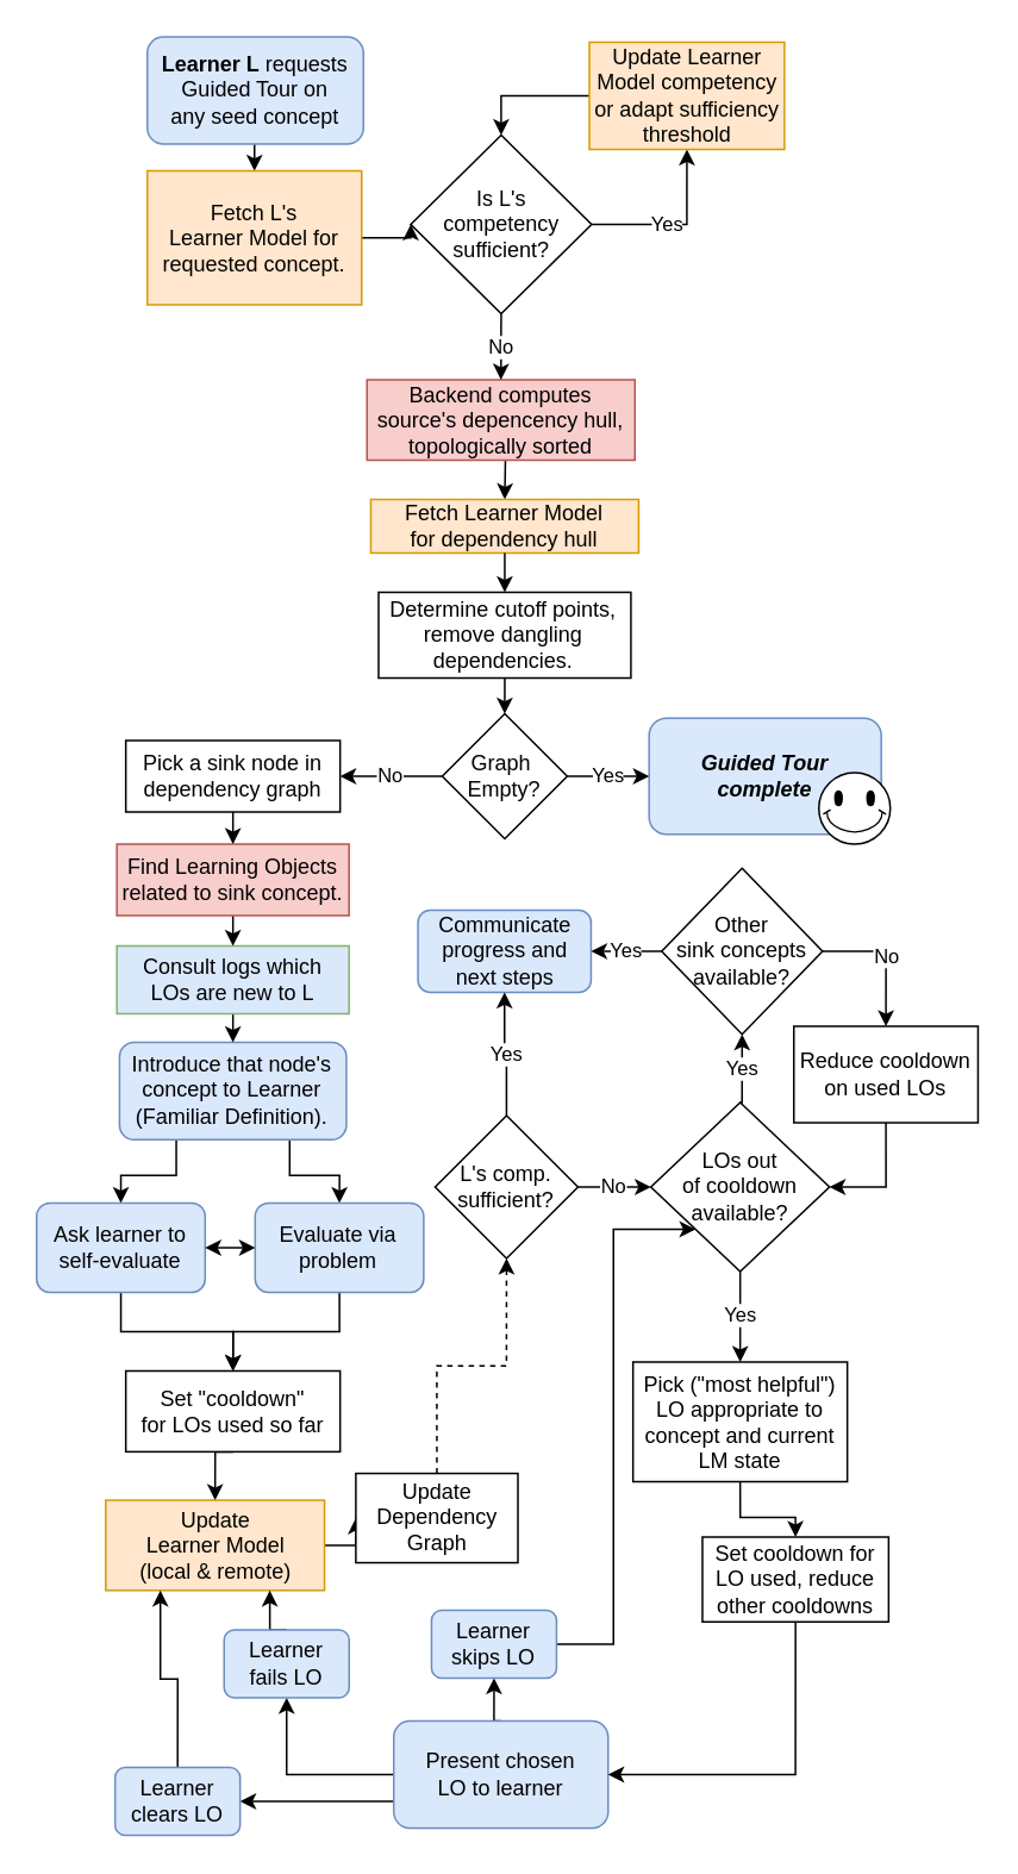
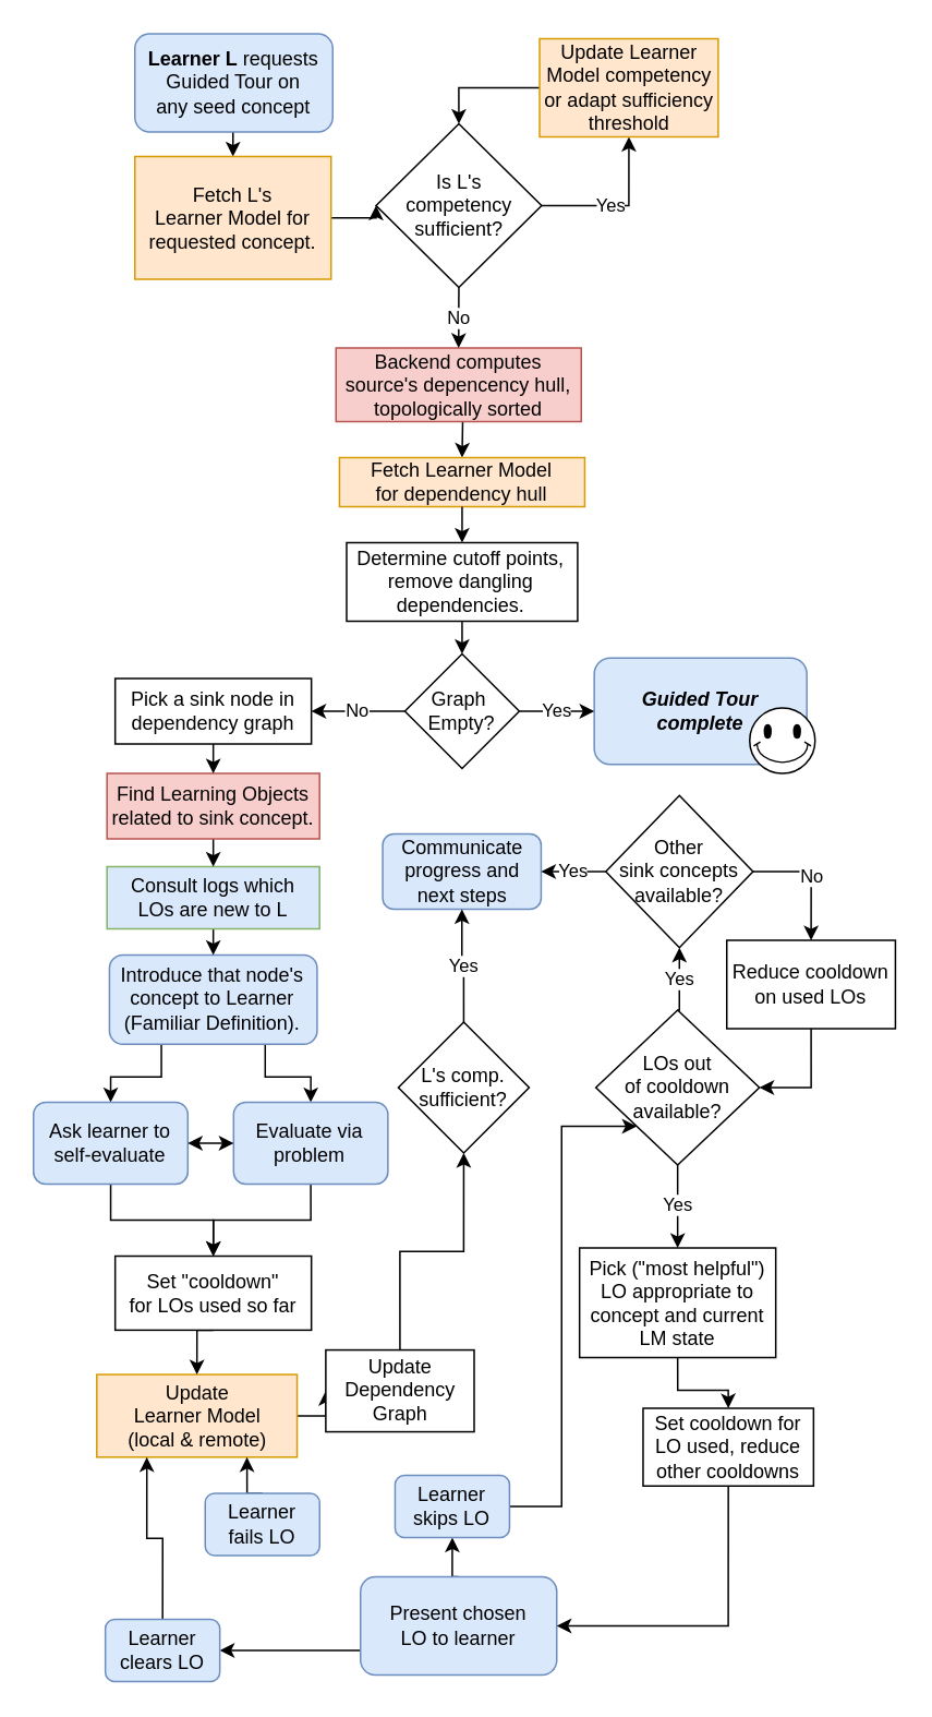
- <mxCell id="20" value="No" style="edgeStyle=orthogonalEdgeStyle;rounded=0;orthogonalLoop=1;jettySize=auto;html=1;exitX=1;exitY=0.5;exitDx=0;exitDy=0;entryX=0;entryY=0.5;entryDx=0;entryDy=0;" parent="1" source="21" target="36" edge="1"><mxGeometry relative="1" as="geometry"><mxPoint x="493.95" y="873.625" as="targetPoint" /></mxGeometry></mxCell>
- <mxCell id="64" style="edgeStyle=orthogonalEdgeStyle;rounded=0;orthogonalLoop=1;jettySize=auto;html=1;exitX=0.5;exitY=0;exitDx=0;exitDy=0;entryX=0.5;entryY=1;entryDx=0;entryDy=0;dashed=1;" parent="1" source="65" target="21" edge="1"><mxGeometry relative="1" as="geometry" /></mxCell>
+ <mxCell id="64" style="edgeStyle=orthogonalEdgeStyle;rounded=0;orthogonalLoop=1;jettySize=auto;html=1;exitX=0.5;exitY=0;exitDx=0;exitDy=0;entryX=0.5;entryY=1;entryDx=0;entryDy=0;" parent="1" source="65" target="21" edge="1"><mxGeometry relative="1" as="geometry" /></mxCell>
- <mxCell id="39" style="edgeStyle=orthogonalEdgeStyle;rounded=0;orthogonalLoop=1;jettySize=auto;html=1;exitX=0;exitY=0.5;exitDx=0;exitDy=0;entryX=0.5;entryY=1;entryDx=0;entryDy=0;" parent="1" source="42" target="48" edge="1"><mxGeometry relative="1" as="geometry" /></mxCell>
